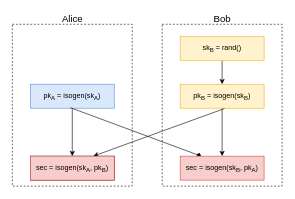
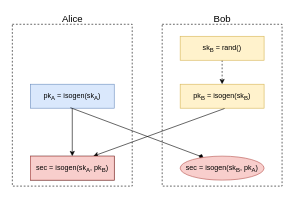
- <mxCell id="6" style="edgeStyle=orthogonalEdgeStyle;rounded=0;orthogonalLoop=1;jettySize=auto;html=1;entryX=0.5;entryY=0;entryDx=0;entryDy=0;" edge="1" parent="1" source="7" target="9"><mxGeometry relative="1" as="geometry" /></mxCell>
+ <mxCell id="6" style="edgeStyle=orthogonalEdgeStyle;rounded=0;orthogonalLoop=1;jettySize=auto;html=1;entryX=0.5;entryY=0;entryDx=0;entryDy=0;dashed=1;" edge="1" parent="1" source="7" target="9"><mxGeometry relative="1" as="geometry" /></mxCell>
- <mxCell id="8" style="edgeStyle=orthogonalEdgeStyle;rounded=0;orthogonalLoop=1;jettySize=auto;html=1;entryX=0.5;entryY=0;entryDx=0;entryDy=0;" edge="1" parent="1" source="9" target="13"><mxGeometry relative="1" as="geometry" /></mxCell>
- <mxCell id="13" value="sec = isogen(sk&lt;sub&gt;B&lt;/sub&gt;, pk&lt;sub&gt;A&lt;/sub&gt;)" style="rounded=0;whiteSpace=wrap;html=1;fillColor=#f8cecc;strokeColor=#b85450;" vertex="1" parent="1"><mxGeometry x="300" y="260" width="140" height="40" as="geometry" /></mxCell>
+ <mxCell id="13" value="sec = isogen(sk&lt;sub&gt;B&lt;/sub&gt;, pk&lt;sub&gt;A&lt;/sub&gt;)" style="ellipse;whiteSpace=wrap;html=1;fillColor=#f8cecc;strokeColor=#b85450;" vertex="1" parent="1"><mxGeometry x="300" y="260" width="140" height="40" as="geometry" /></mxCell>
